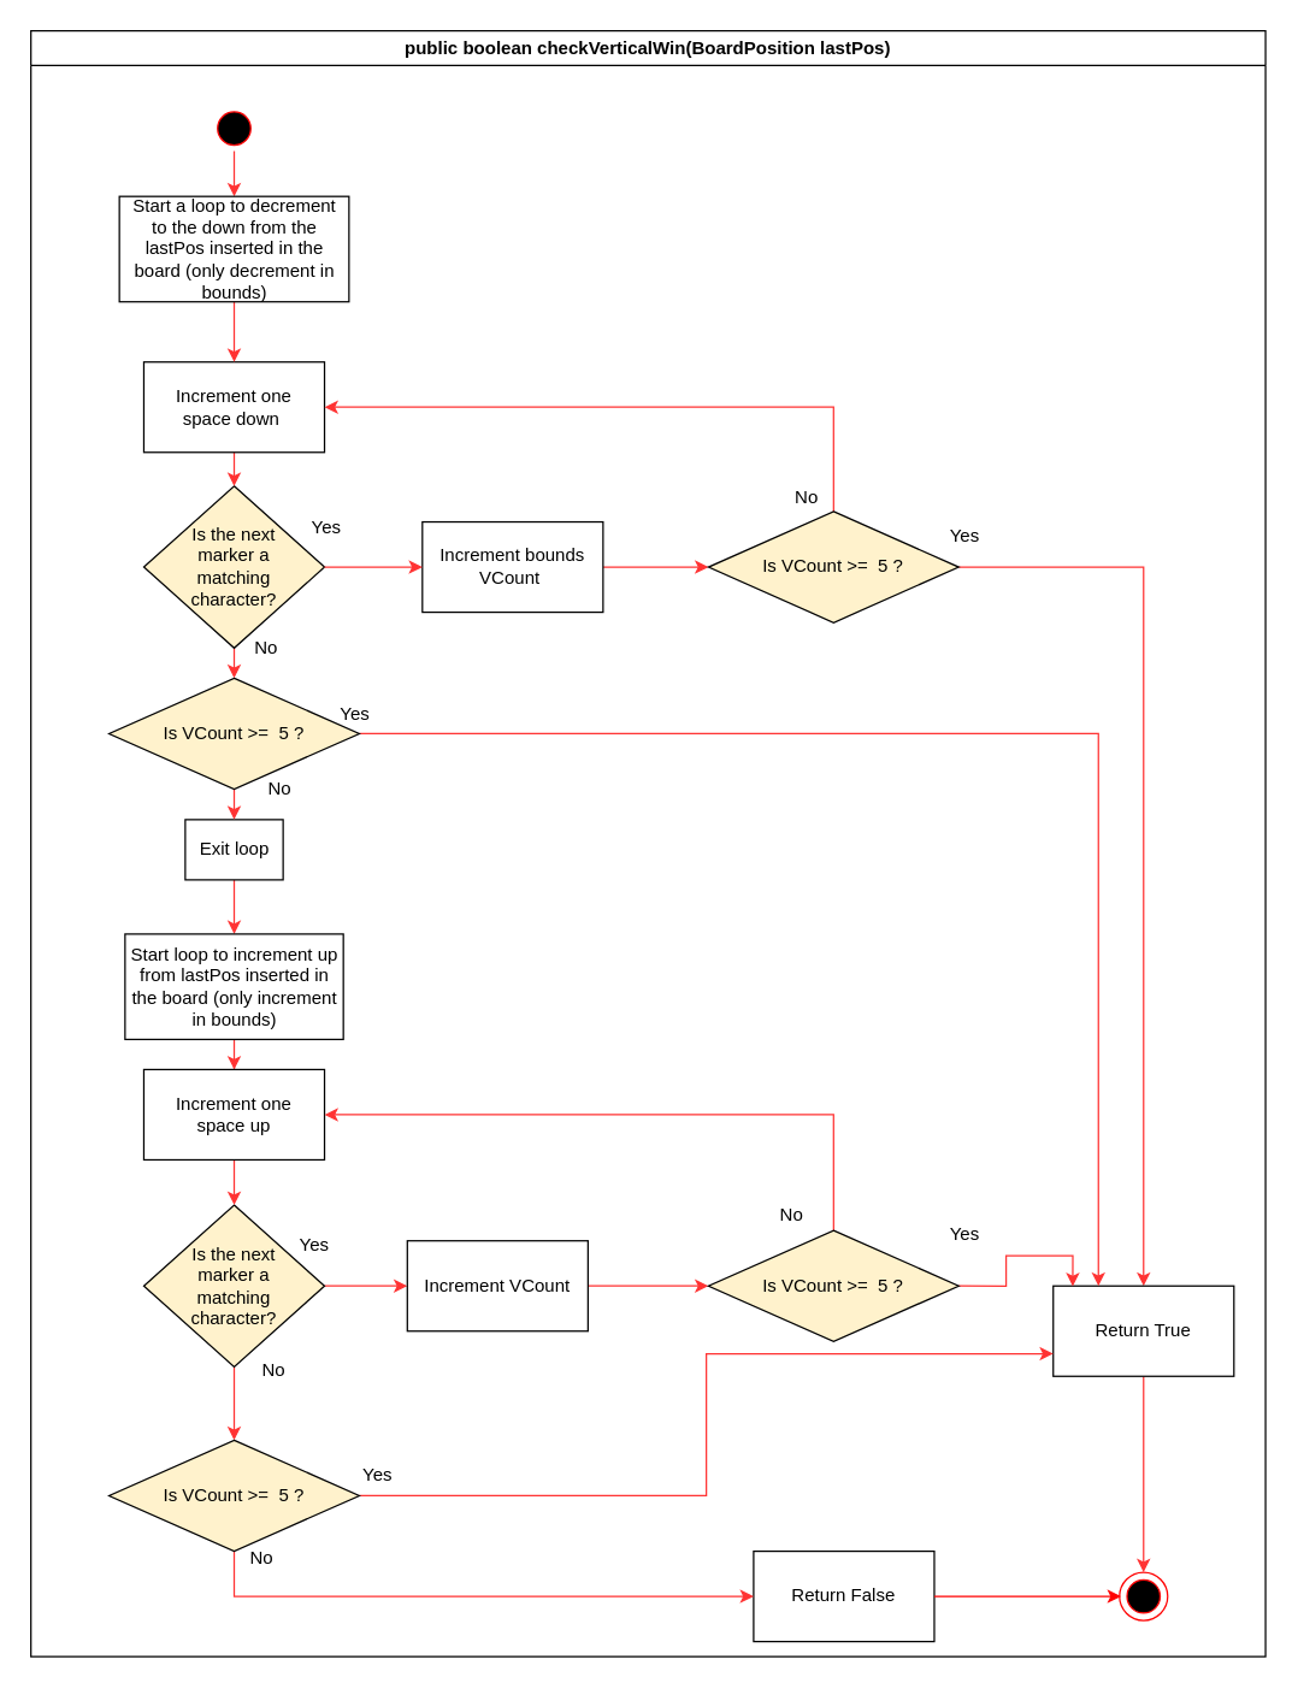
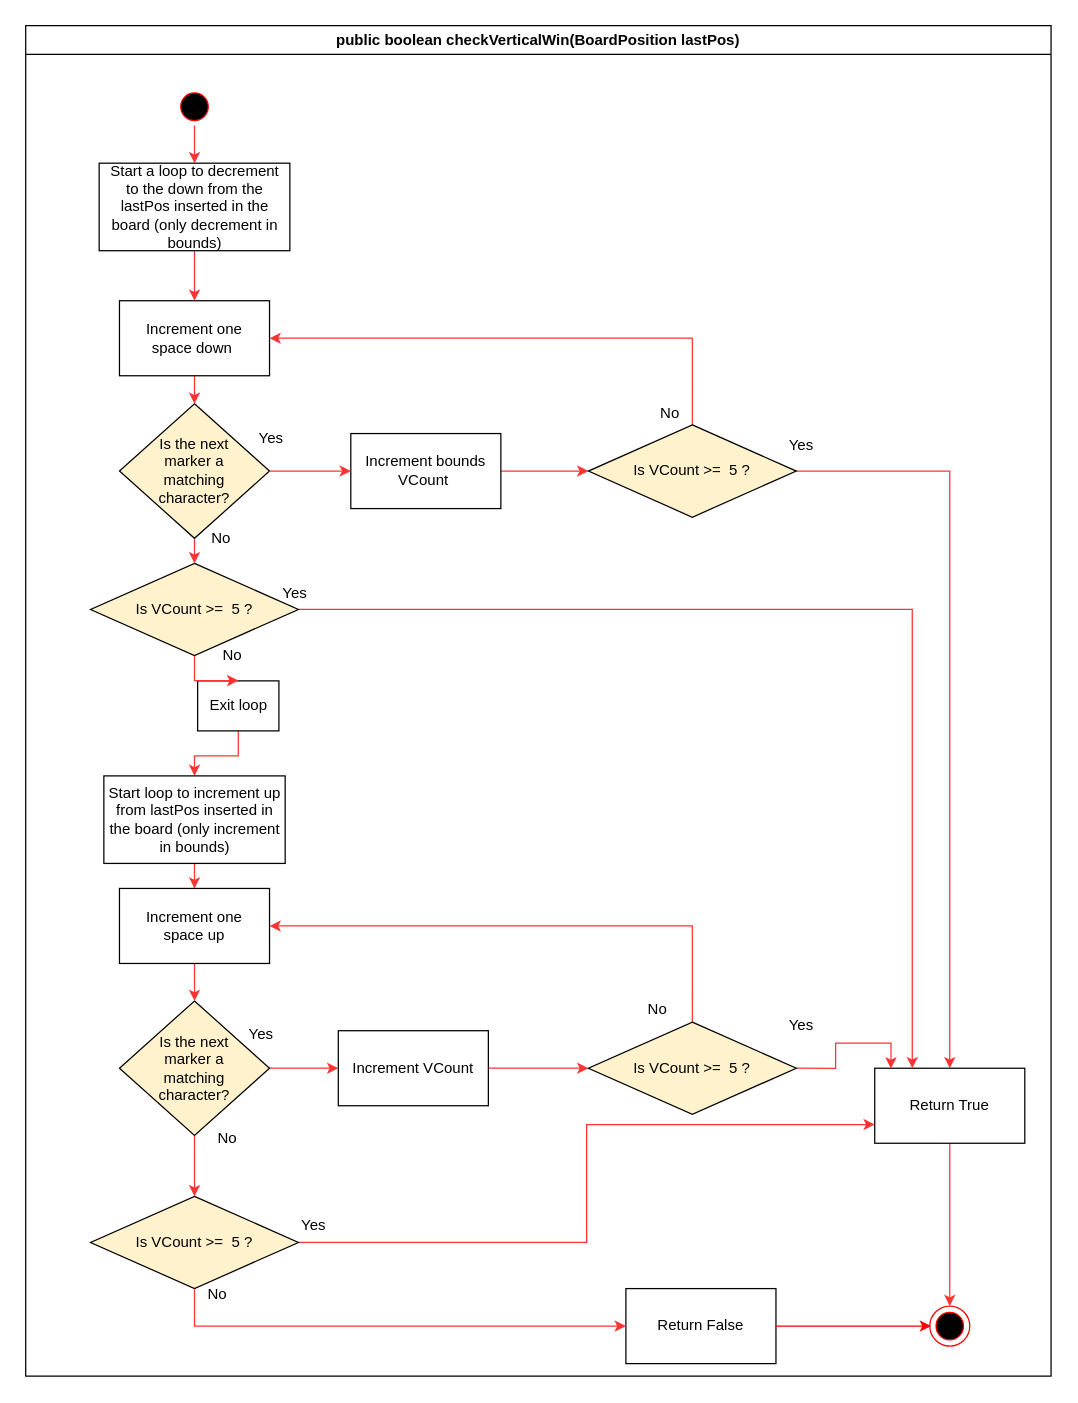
- <mxCell id="21" value="Exit loop" style="rounded=0;whiteSpace=wrap;html=1;fillColor=#FFFFFF;fontColor=000000;" parent="2" vertex="1"><mxGeometry x="102.5" y="524" width="65" height="40" as="geometry" /></mxCell>
+ <mxCell id="21" value="Exit loop" style="rounded=0;whiteSpace=wrap;html=1;fillColor=#FFFFFF;fontColor=000000;" parent="2" vertex="1"><mxGeometry x="137.5" y="524" width="65" height="40" as="geometry" /></mxCell>
